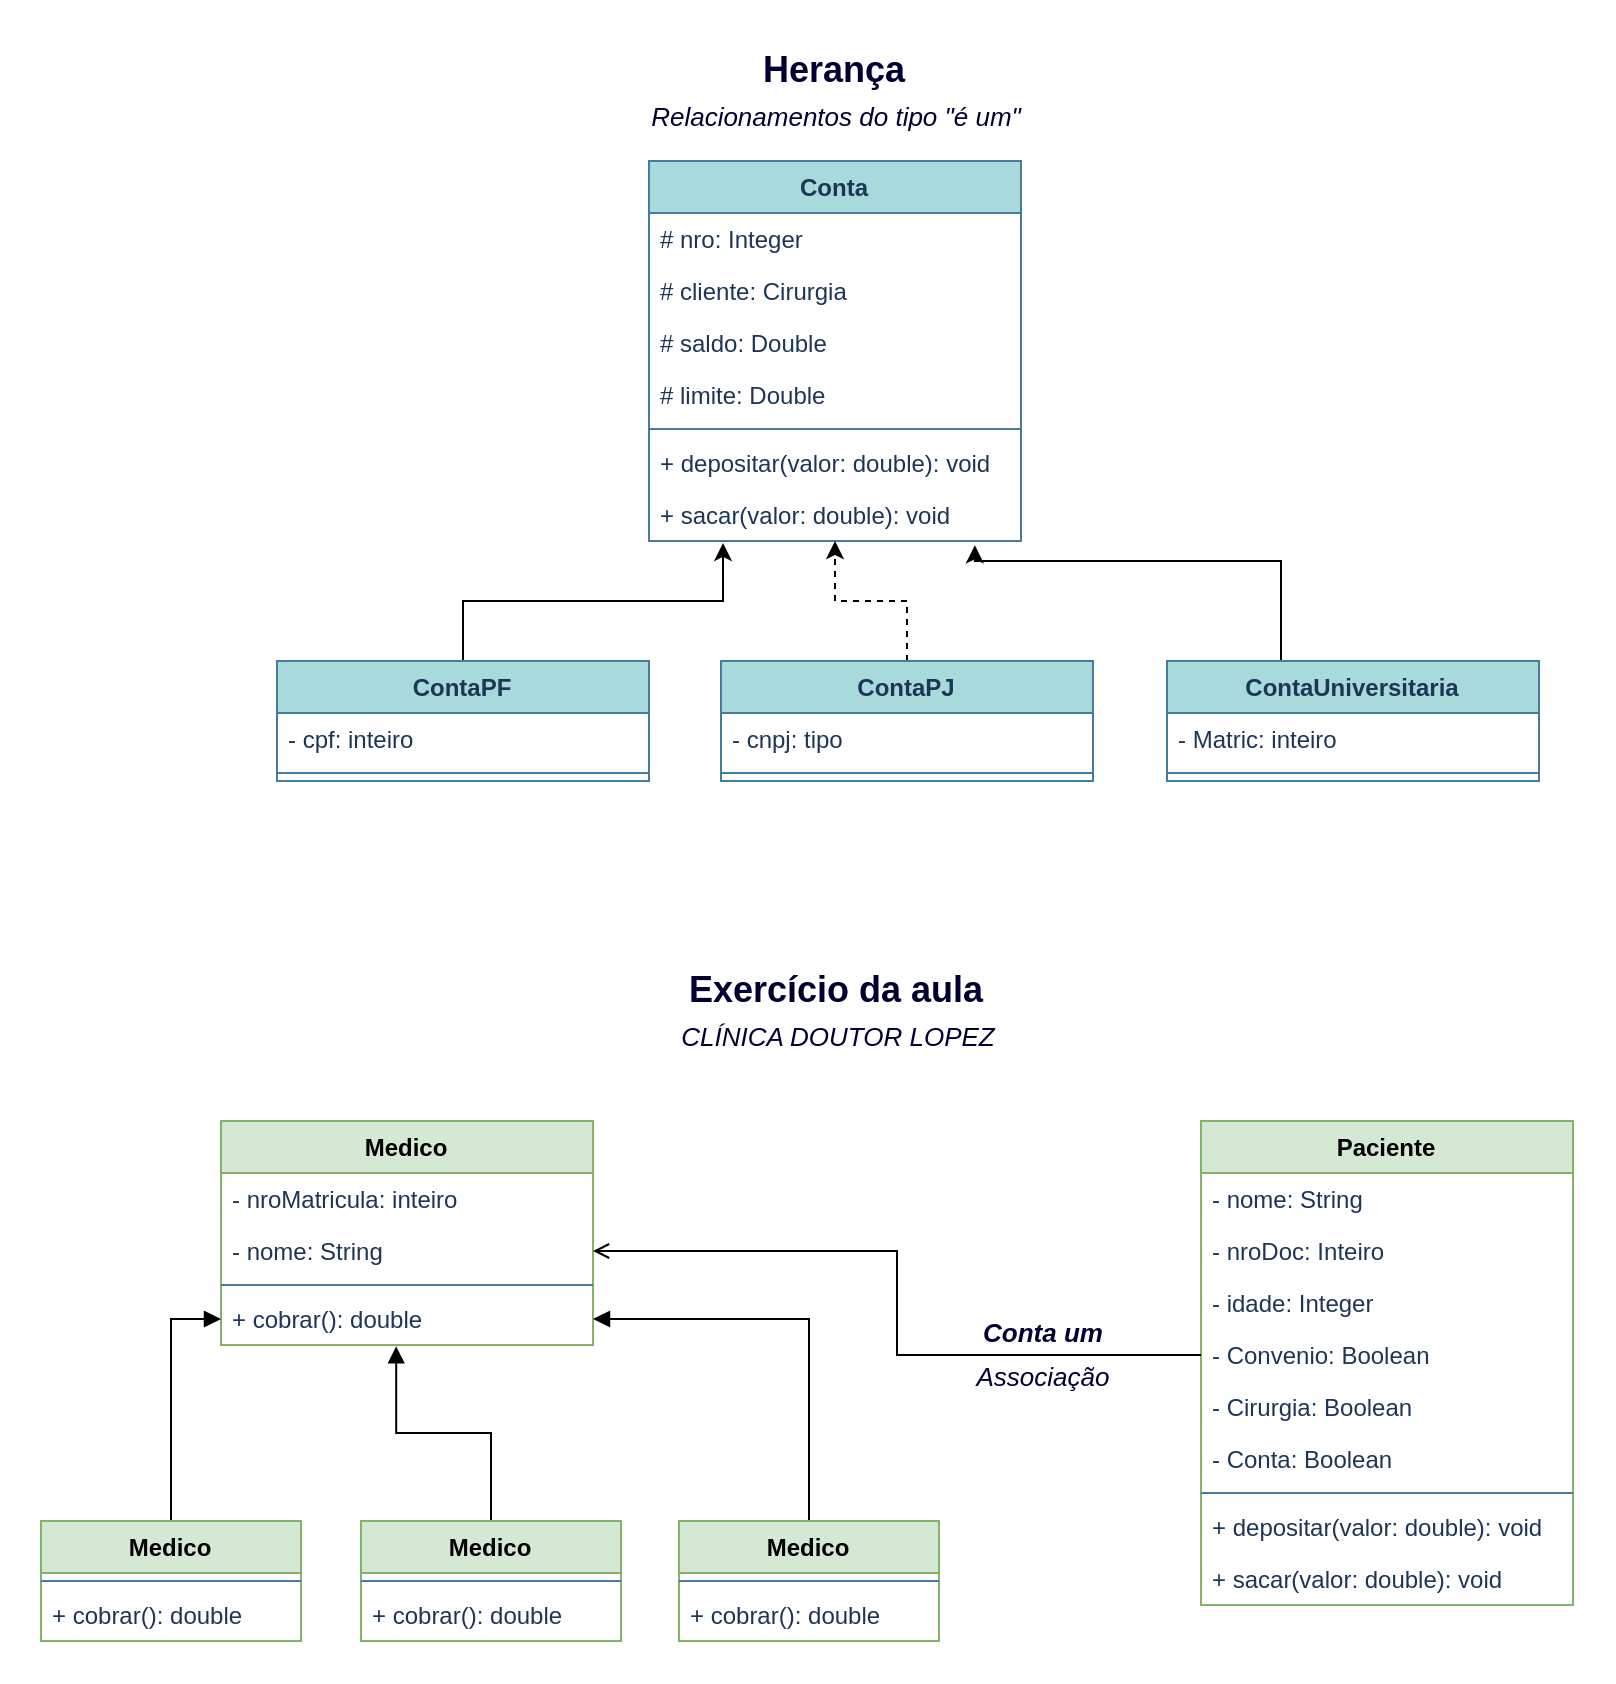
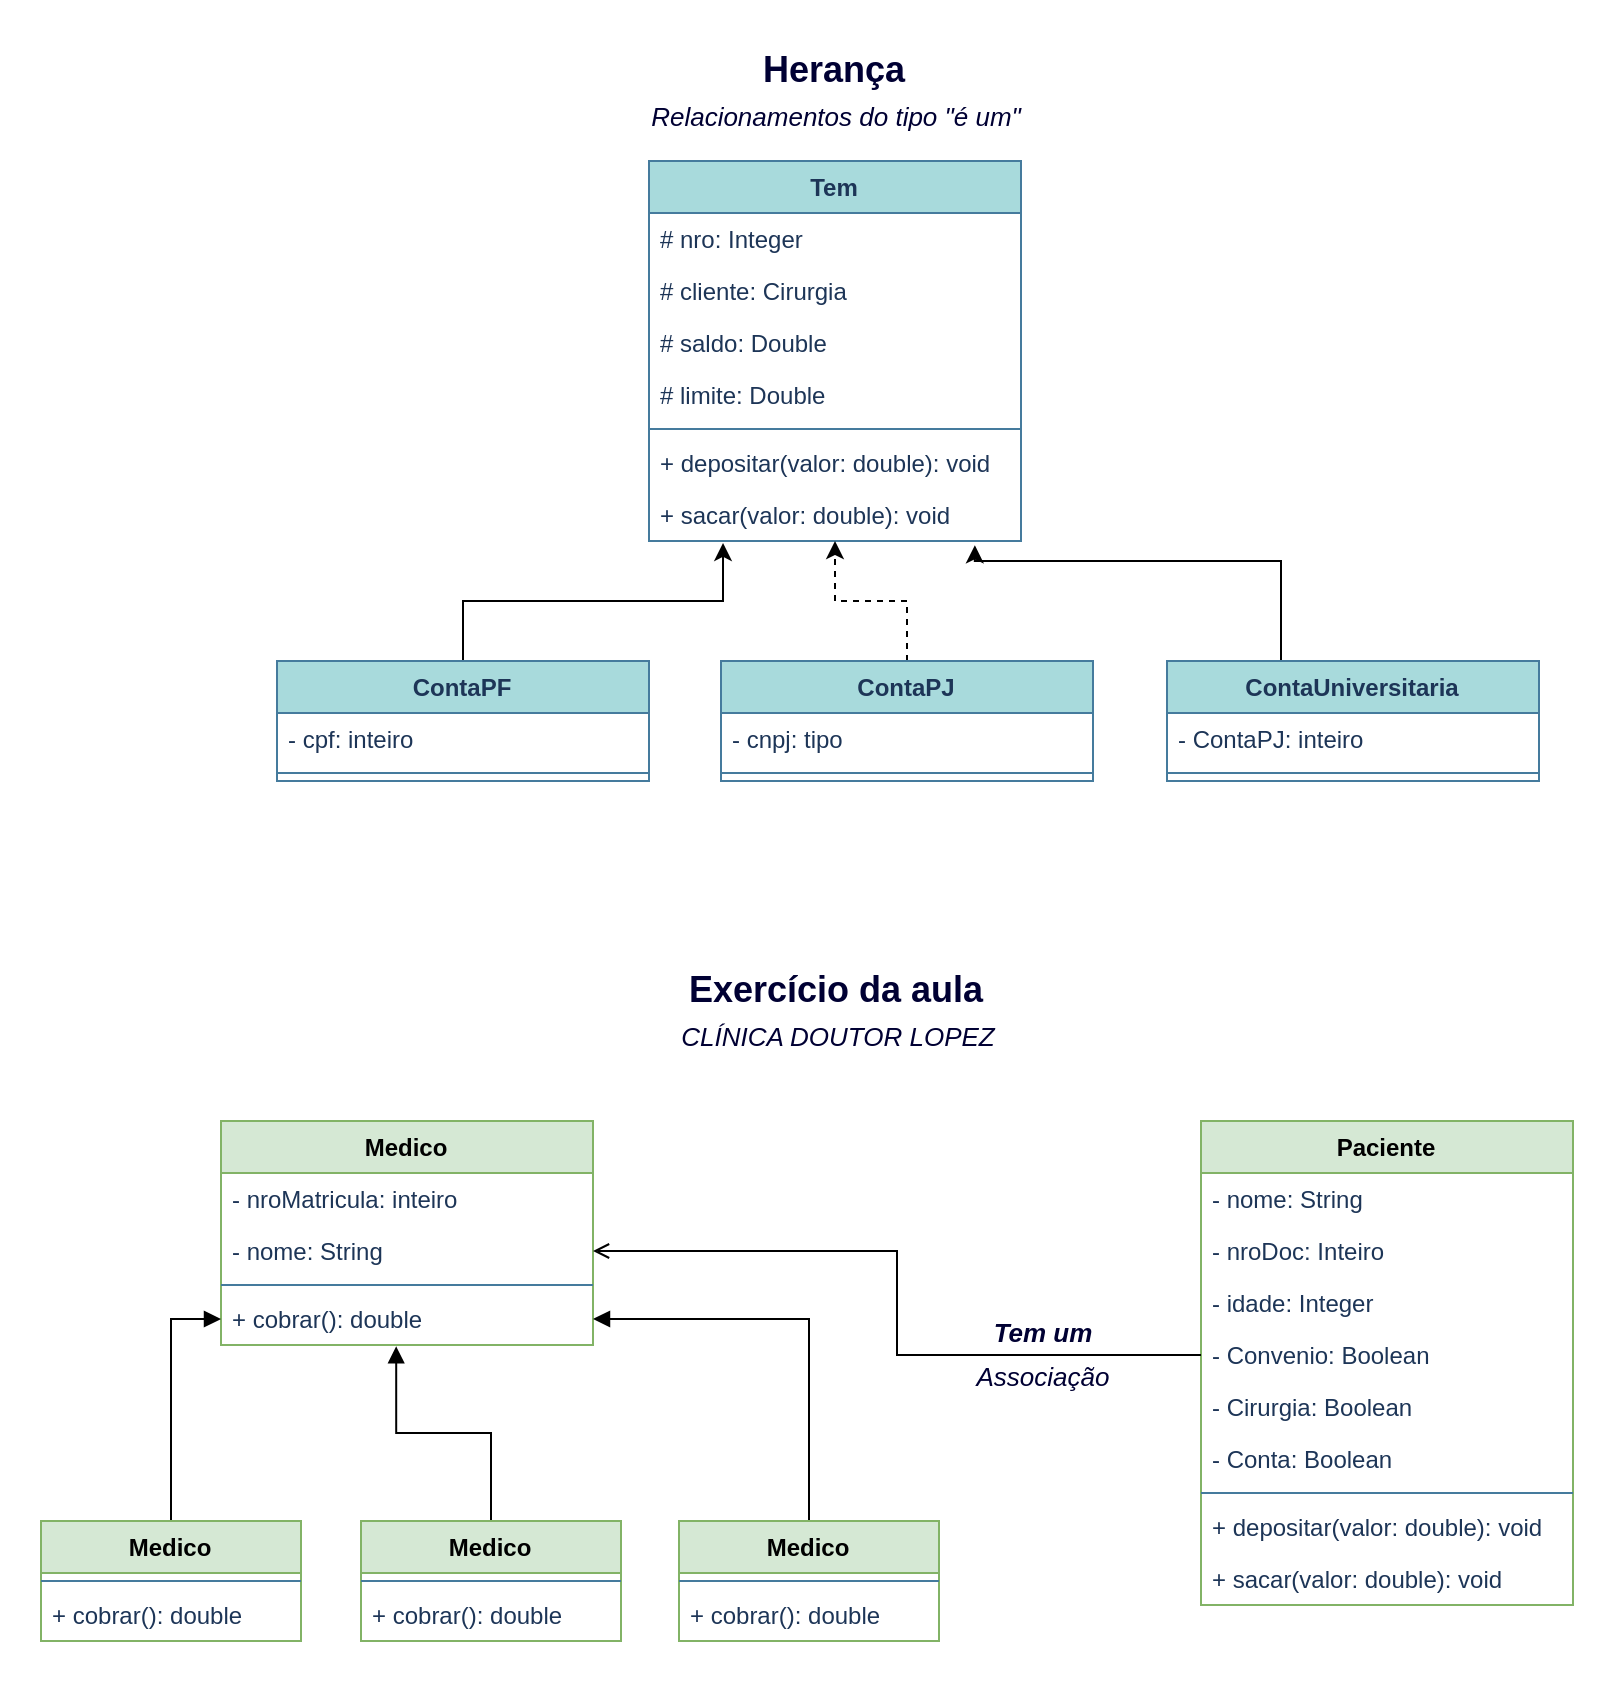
- <mxCell id="2" value="Conta" style="swimlane;fontStyle=1;align=center;verticalAlign=top;childLayout=stackLayout;horizontal=1;startSize=26;horizontalStack=0;resizeParent=1;resizeParentMax=0;resizeLast=0;collapsible=1;marginBottom=0;fillColor=#A8DADC;strokeColor=#457B9D;fontColor=#1D3557;" parent="1" vertex="1"><mxGeometry x="324" y="80" width="186" height="190" as="geometry" /></mxCell>
+ <mxCell id="2" value="Tem" style="swimlane;fontStyle=1;align=center;verticalAlign=top;childLayout=stackLayout;horizontal=1;startSize=26;horizontalStack=0;resizeParent=1;resizeParentMax=0;resizeLast=0;collapsible=1;marginBottom=0;fillColor=#A8DADC;strokeColor=#457B9D;fontColor=#1D3557;" parent="1" vertex="1"><mxGeometry x="324" y="80" width="186" height="190" as="geometry" /></mxCell>
- <mxCell id="54" value="- Matric: inteiro" style="text;strokeColor=none;fillColor=none;align=left;verticalAlign=top;spacingLeft=4;spacingRight=4;overflow=hidden;rotatable=0;points=[[0,0.5],[1,0.5]];portConstraint=eastwest;fontColor=#1D3557;" vertex="1" parent="53"><mxGeometry y="26" width="186" height="26" as="geometry" /></mxCell>
+ <mxCell id="54" value="- ContaPJ: inteiro" style="text;strokeColor=none;fillColor=none;align=left;verticalAlign=top;spacingLeft=4;spacingRight=4;overflow=hidden;rotatable=0;points=[[0,0.5],[1,0.5]];portConstraint=eastwest;fontColor=#1D3557;" vertex="1" parent="53"><mxGeometry y="26" width="186" height="26" as="geometry" /></mxCell>
- <mxCell id="39" value="&lt;font style=&quot;font-size: 13px;&quot;&gt;&lt;font style=&quot;vertical-align: inherit;&quot;&gt;&lt;font style=&quot;vertical-align: inherit;&quot;&gt;&lt;font style=&quot;vertical-align: inherit;&quot;&gt;&lt;font style=&quot;vertical-align: inherit;&quot;&gt;Conta um&lt;/font&gt;&lt;/font&gt;&lt;/font&gt;&lt;/font&gt;&lt;/font&gt;" style="text;html=1;strokeColor=none;fillColor=none;align=center;verticalAlign=middle;whiteSpace=wrap;rounded=0;sketch=0;fontSize=18;fontColor=#000033;fontStyle=3" parent="1" vertex="1"><mxGeometry x="440" y="650" width="163" height="30" as="geometry" /></mxCell>
+ <mxCell id="39" value="&lt;font style=&quot;font-size: 13px;&quot;&gt;&lt;font style=&quot;vertical-align: inherit;&quot;&gt;&lt;font style=&quot;vertical-align: inherit;&quot;&gt;&lt;font style=&quot;vertical-align: inherit;&quot;&gt;&lt;font style=&quot;vertical-align: inherit;&quot;&gt;Tem um&lt;/font&gt;&lt;/font&gt;&lt;/font&gt;&lt;/font&gt;&lt;/font&gt;" style="text;html=1;strokeColor=none;fillColor=none;align=center;verticalAlign=middle;whiteSpace=wrap;rounded=0;sketch=0;fontSize=18;fontColor=#000033;fontStyle=3" parent="1" vertex="1"><mxGeometry x="440" y="650" width="163" height="30" as="geometry" /></mxCell>
